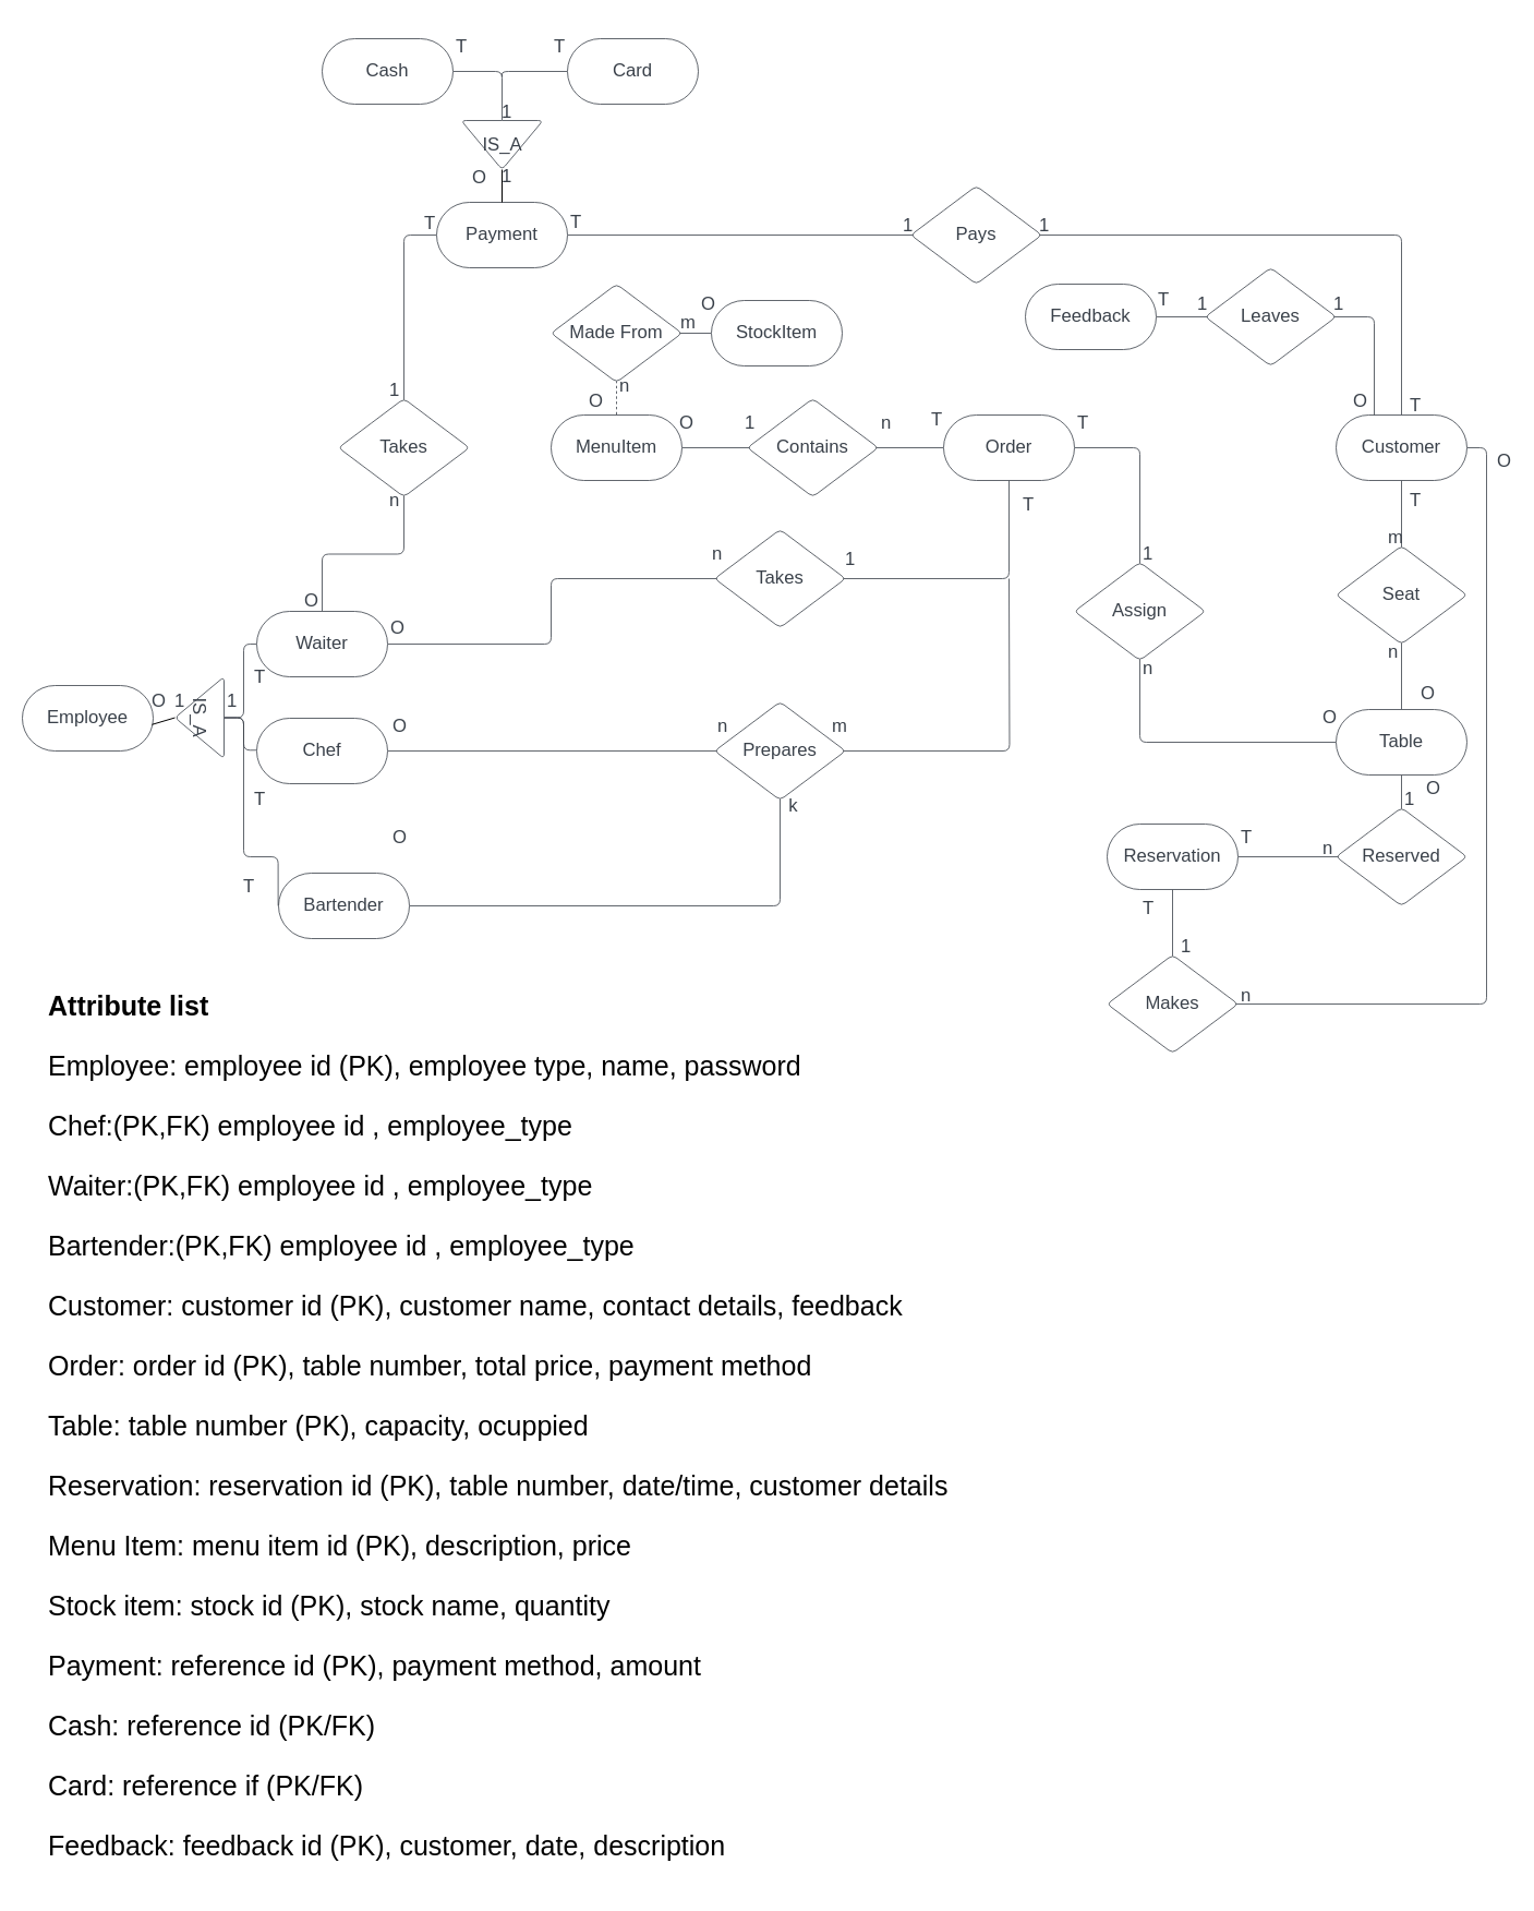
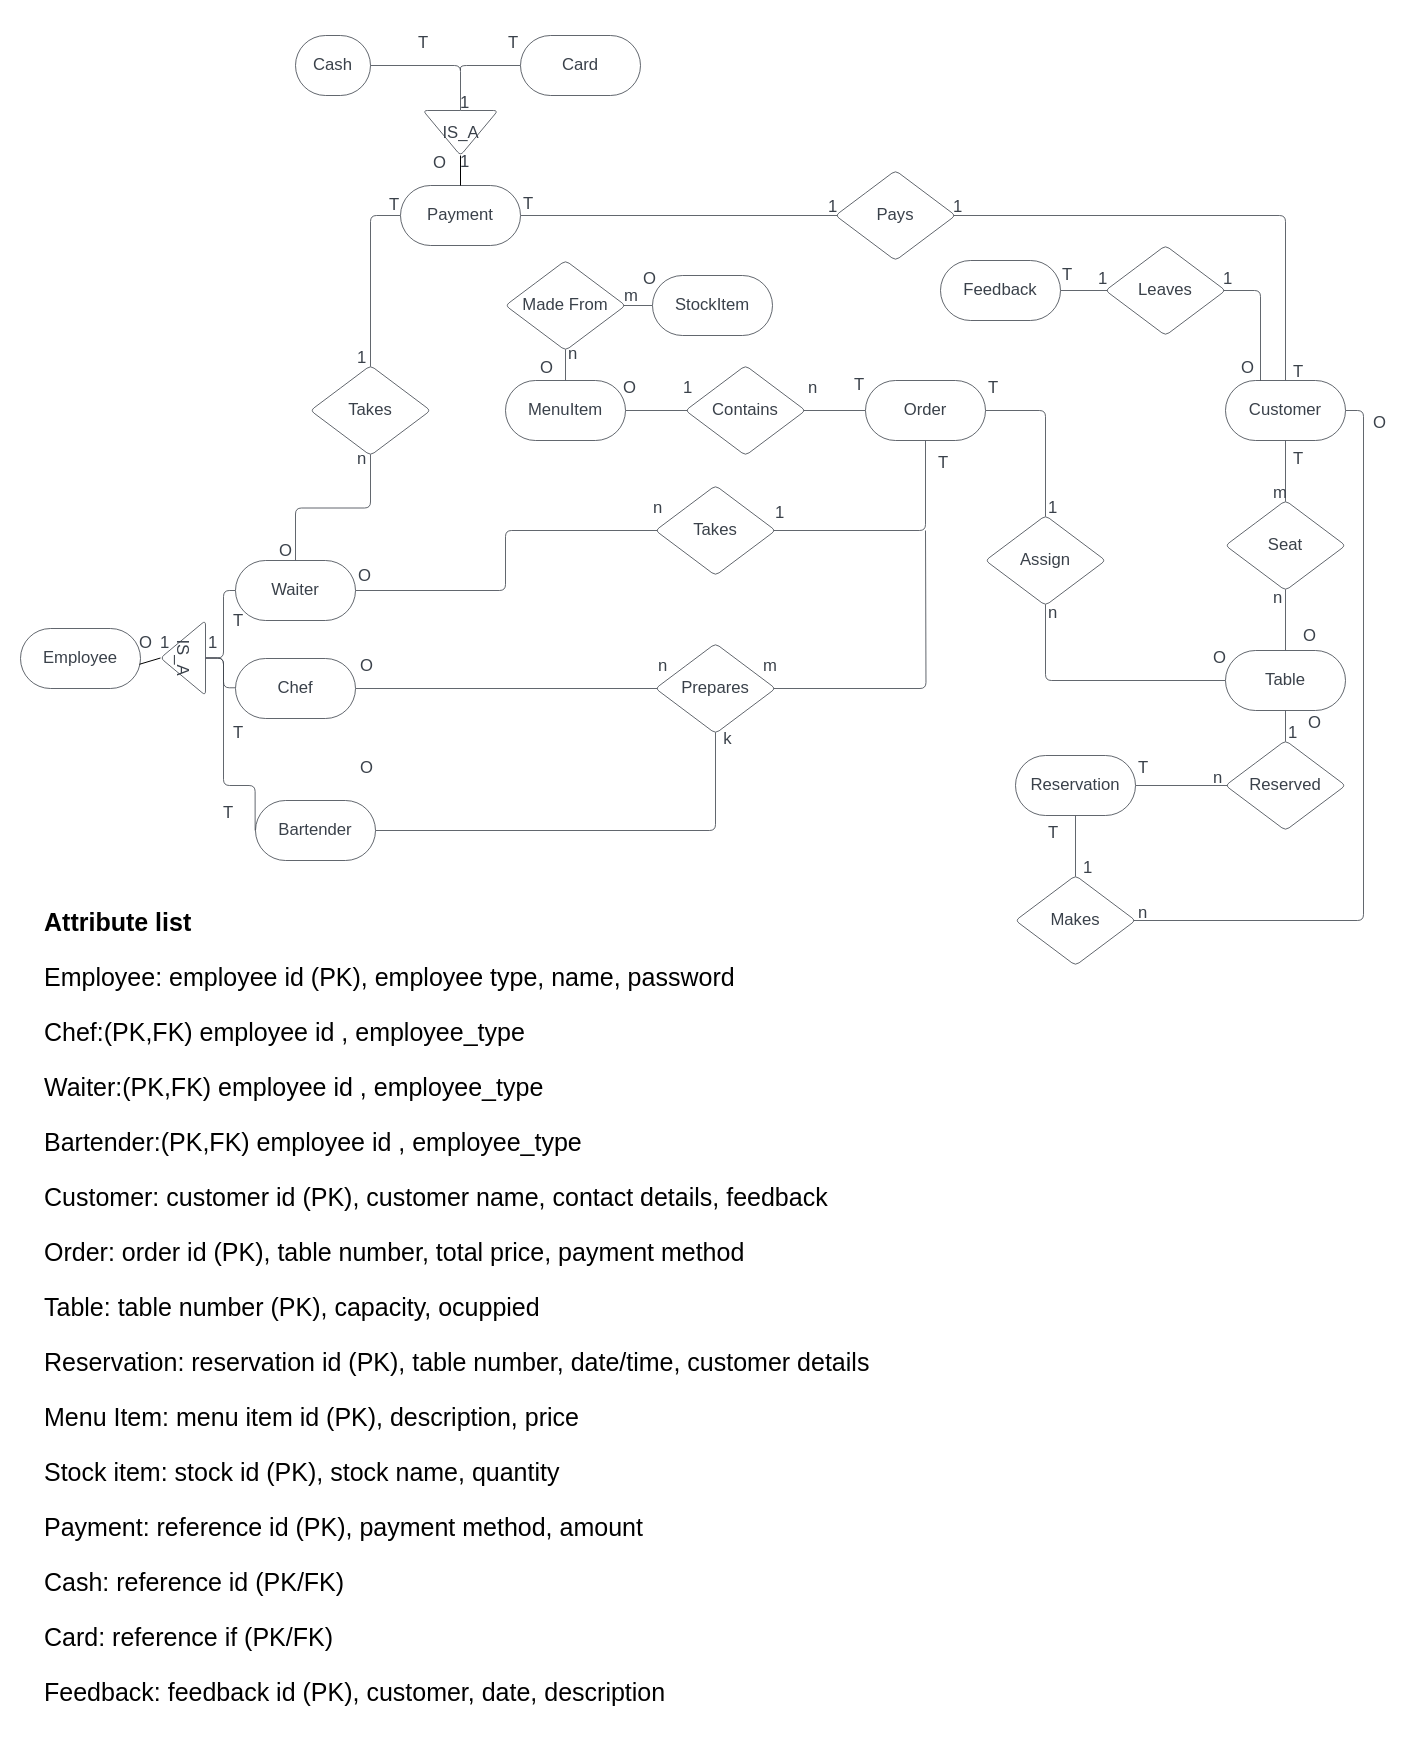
- <mxCell id="32" value="Cash" style="html=1;overflow=block;blockSpacing=1;whiteSpace=wrap;rounded=1;arcSize=50;fontSize=16.7;fontColor=#3a414a;spacing=3.8;strokeColor=#3a414a;strokeOpacity=100;strokeWidth=0.8;lucidId=DnEQ3WOIf4ch;" vertex="1" parent="1"><mxGeometry x="295" y="35" width="120" height="60" as="geometry" /></mxCell>
+ <mxCell id="32" value="Cash" style="html=1;overflow=block;blockSpacing=1;whiteSpace=wrap;rounded=1;arcSize=50;fontSize=16.7;fontColor=#3a414a;spacing=3.8;strokeColor=#3a414a;strokeOpacity=100;strokeWidth=0.8;lucidId=DnEQ3WOIf4ch;" vertex="1" parent="1"><mxGeometry x="295" y="35" width="75" height="60" as="geometry" /></mxCell>
- <mxCell id="40" value="" style="html=1;jettySize=18;whiteSpace=wrap;fontSize=13;strokeColor=#3a414a;strokeOpacity=100;strokeWidth=0.8;rounded=1;arcSize=12;edgeStyle=orthogonalEdgeStyle;startArrow=none;endArrow=none;exitX=0.5;exitY=-0.006;exitPerimeter=0;entryX=0.5;entryY=0.988;entryPerimeter=0;lucidId=opEQtXt2rCzO;dashed=1;" edge="1" parent="1" source="2" target="39"><mxGeometry width="100" height="100" relative="1" as="geometry"><Array as="points" /></mxGeometry></mxCell>
+ <mxCell id="40" value="" style="html=1;jettySize=18;whiteSpace=wrap;fontSize=13;strokeColor=#3a414a;strokeOpacity=100;strokeWidth=0.8;rounded=1;arcSize=12;edgeStyle=orthogonalEdgeStyle;startArrow=none;endArrow=none;exitX=0.5;exitY=-0.006;exitPerimeter=0;entryX=0.5;entryY=0.988;entryPerimeter=0;lucidId=opEQtXt2rCzO;" edge="1" parent="1" source="2" target="39"><mxGeometry width="100" height="100" relative="1" as="geometry"><Array as="points" /></mxGeometry></mxCell>
